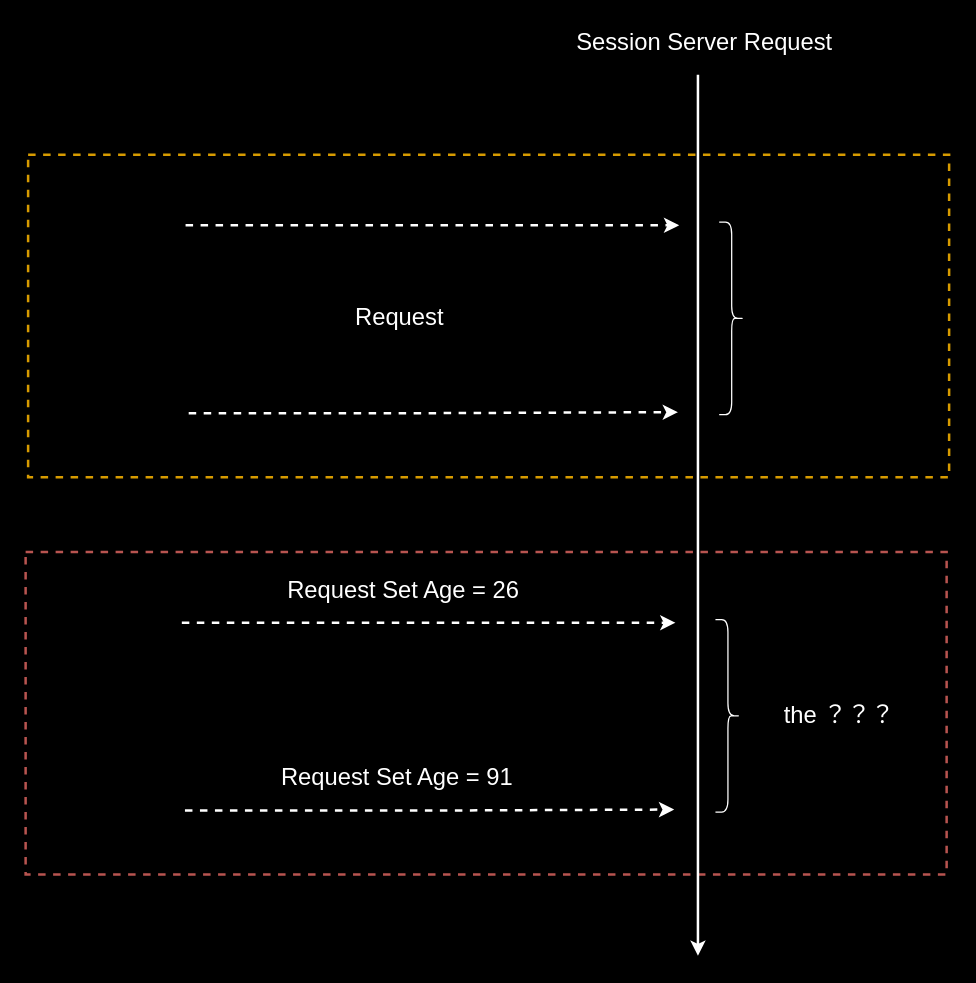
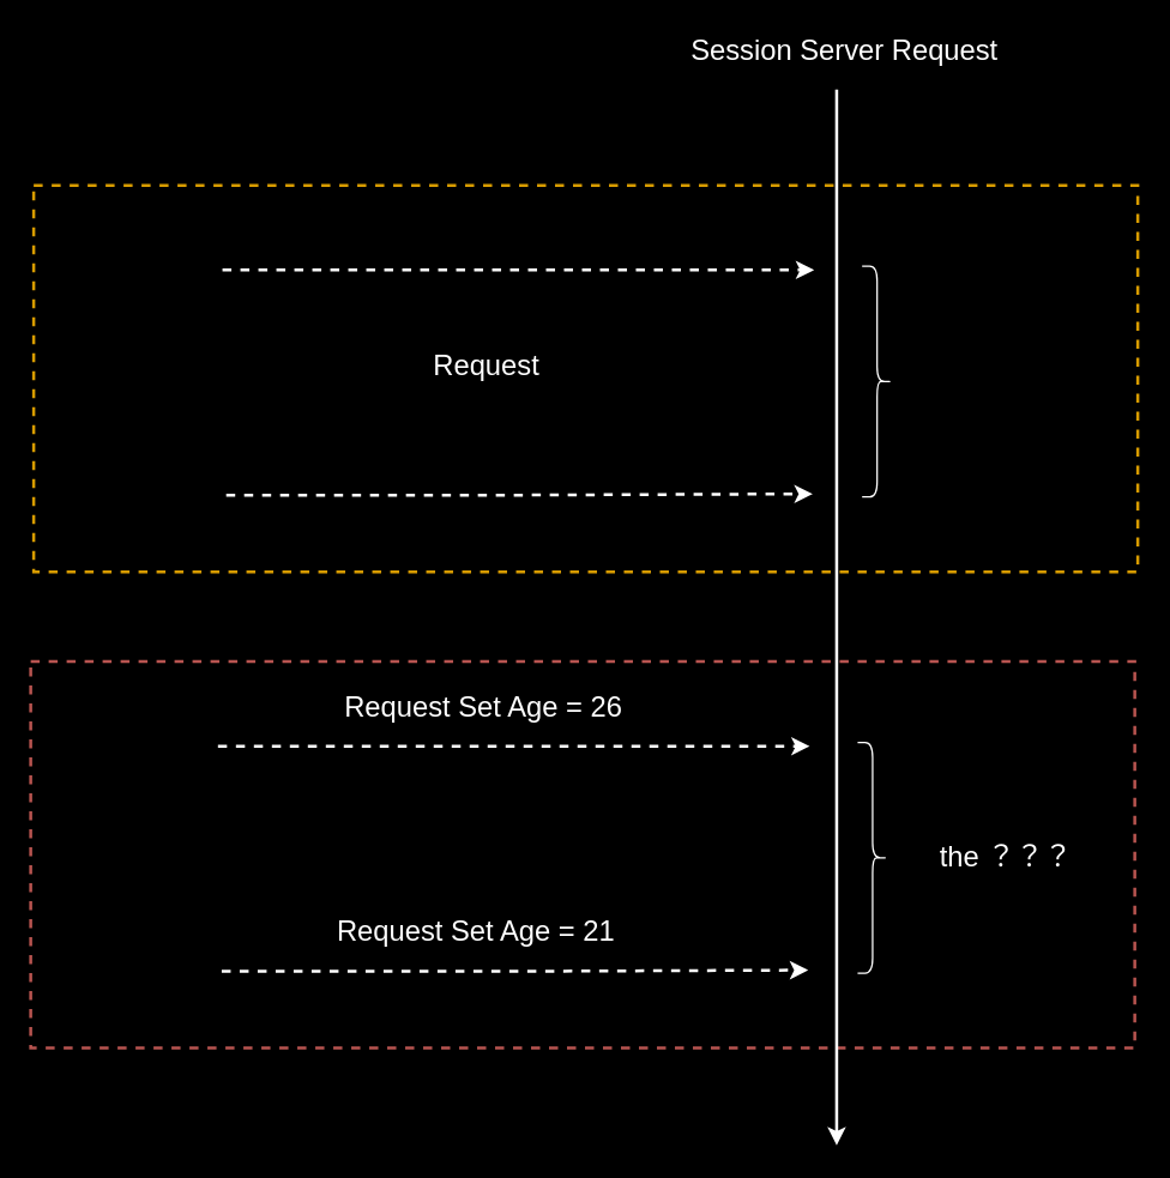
- <mxCell id="17" value="Request" style="text;html=1;align=center;verticalAlign=middle;resizable=0;points=[];autosize=1;strokeColor=none;fillColor=none;fontSize=19;fontColor=#FFFFFF;" vertex="1" parent="1"><mxGeometry x="278" y="240.5" width="81" height="27" as="geometry" /></mxCell>
+ <mxCell id="17" value="Request" style="text;html=1;align=center;verticalAlign=middle;resizable=0;points=[];autosize=1;strokeColor=none;fillColor=none;fontSize=19;fontColor=#FFFFFF;" vertex="1" parent="1"><mxGeometry x="283" y="230.5" width="81" height="27" as="geometry" /></mxCell>
- <mxCell id="19" value="Request Set Age = 91" style="text;html=1;align=center;verticalAlign=middle;resizable=0;points=[];autosize=1;strokeColor=none;fillColor=none;fontSize=19;fontColor=#FFFFFF;" vertex="1" parent="1"><mxGeometry x="219" y="608" width="195" height="27" as="geometry" /></mxCell>
+ <mxCell id="19" value="Request Set Age = 21" style="text;html=1;align=center;verticalAlign=middle;resizable=0;points=[];autosize=1;strokeColor=none;fillColor=none;fontSize=19;fontColor=#FFFFFF;" vertex="1" parent="1"><mxGeometry x="219" y="608" width="195" height="27" as="geometry" /></mxCell>
